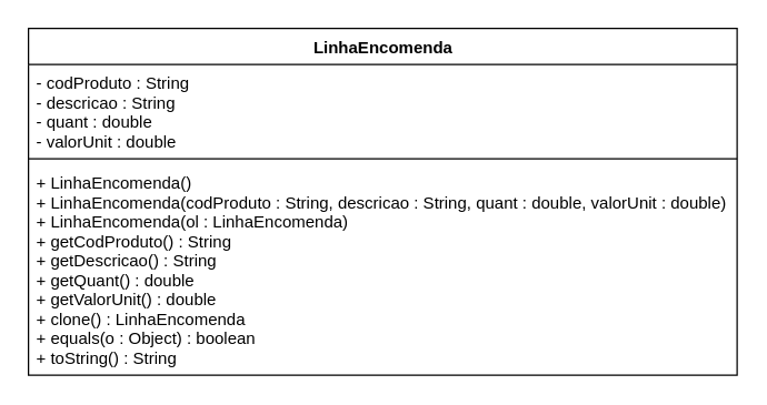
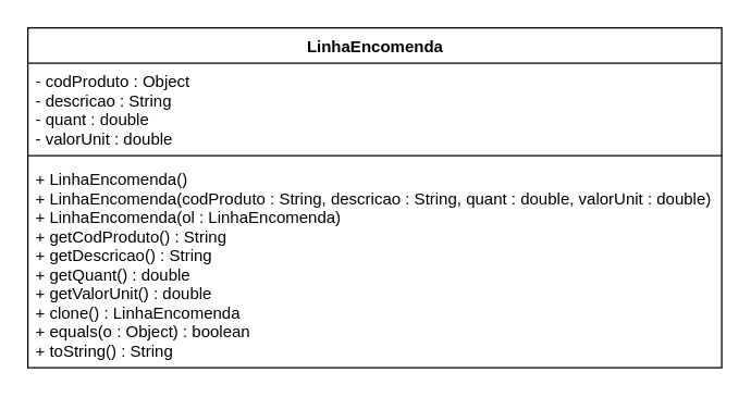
- <mxCell id="3" value="- codProduto : String&#10;- descricao : String&#10;- quant : double&#10;- valorUnit : double" style="text;strokeColor=none;fillColor=none;align=left;verticalAlign=top;spacingLeft=4;spacingRight=4;overflow=hidden;rotatable=0;points=[[0,0.5],[1,0.5]];portConstraint=eastwest;" parent="2" vertex="1"><mxGeometry y="26" width="510" height="64" as="geometry" /></mxCell>
+ <mxCell id="3" value="- codProduto : Object&#10;- descricao : String&#10;- quant : double&#10;- valorUnit : double" style="text;strokeColor=none;fillColor=none;align=left;verticalAlign=top;spacingLeft=4;spacingRight=4;overflow=hidden;rotatable=0;points=[[0,0.5],[1,0.5]];portConstraint=eastwest;" parent="2" vertex="1"><mxGeometry y="26" width="510" height="64" as="geometry" /></mxCell>
